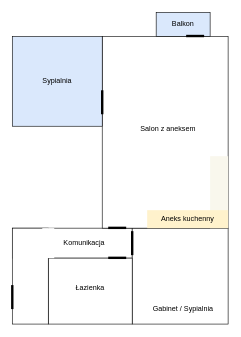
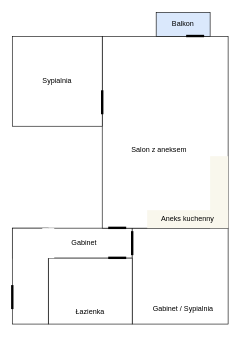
- <mxCell id="6" value="Sypialnia" style="rounded=0;whiteSpace=wrap;html=1;fillColor=#dae8fc;" vertex="1" parent="1"><mxGeometry x="20" y="60" width="150" height="150" as="geometry" /></mxCell>
+ <mxCell id="6" value="Sypialnia" style="rounded=0;whiteSpace=wrap;html=1;" vertex="1" parent="1"><mxGeometry x="20" y="60" width="150" height="150" as="geometry" /></mxCell>
- <mxCell id="11" value="Salon z aneksem" style="text;html=1;strokeColor=none;fillColor=none;align=center;verticalAlign=middle;whiteSpace=wrap;rounded=0;" vertex="1" parent="1"><mxGeometry x="225" y="200" width="110" height="30" as="geometry" /></mxCell>
+ <mxCell id="11" value="Salon z aneksem" style="text;html=1;strokeColor=none;fillColor=none;align=center;verticalAlign=middle;whiteSpace=wrap;rounded=0;" vertex="1" parent="1"><mxGeometry x="210" y="235" width="110" height="30" as="geometry" /></mxCell>
- <mxCell id="21" value="Aneks kuchenny" style="rounded=0;whiteSpace=wrap;html=1;fillColor=#fff2cc;strokeColor=none;" vertex="1" parent="1"><mxGeometry x="245" y="350" width="135" height="30" as="geometry" /></mxCell>
+ <mxCell id="21" value="Aneks kuchenny" style="rounded=0;whiteSpace=wrap;html=1;fillColor=#f9f7ed;strokeColor=none;" vertex="1" parent="1"><mxGeometry x="245" y="350" width="135" height="30" as="geometry" /></mxCell>
- <mxCell id="14" value="Komunikacja" style="text;html=1;strokeColor=none;fillColor=none;align=center;verticalAlign=middle;whiteSpace=wrap;rounded=0;" vertex="1" parent="1"><mxGeometry x="110" y="390" width="60" height="30" as="geometry" /></mxCell>
+ <mxCell id="14" value="Gabinet" style="text;html=1;strokeColor=none;fillColor=none;align=center;verticalAlign=middle;whiteSpace=wrap;rounded=0;" vertex="1" parent="1"><mxGeometry x="110" y="390" width="60" height="30" as="geometry" /></mxCell>
- <mxCell id="9" value="Łazienka" style="text;html=1;strokeColor=none;fillColor=none;align=center;verticalAlign=middle;whiteSpace=wrap;rounded=0;" vertex="1" parent="1"><mxGeometry x="120" y="465" width="60" height="30" as="geometry" /></mxCell>
+ <mxCell id="9" value="Łazienka" style="text;html=1;strokeColor=none;fillColor=none;align=center;verticalAlign=middle;whiteSpace=wrap;rounded=0;" vertex="1" parent="1"><mxGeometry x="120" y="505" width="60" height="30" as="geometry" /></mxCell>
